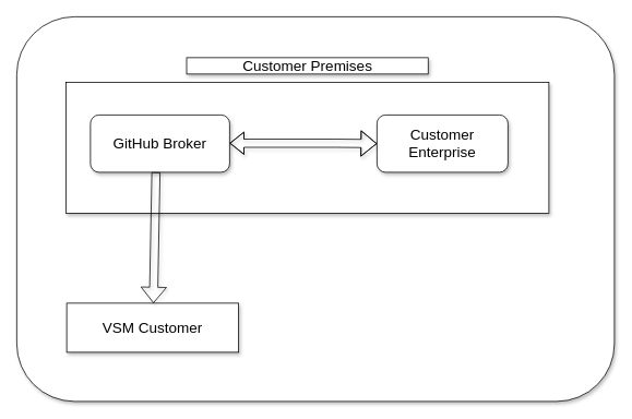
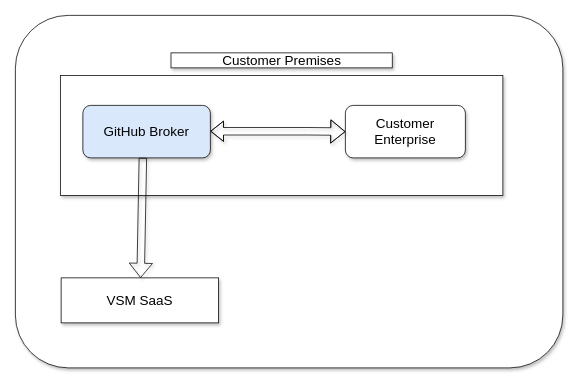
- <mxCell id="6" value="&lt;font style=&quot;font-size: 18px;&quot;&gt;GitHub Broker&lt;/font&gt;" style="rounded=1;whiteSpace=wrap;html=1;shadow=1;" vertex="1" parent="1"><mxGeometry x="110" y="140" width="170" height="70" as="geometry" /></mxCell>
+ <mxCell id="6" value="&lt;font style=&quot;font-size: 18px;&quot;&gt;GitHub Broker&lt;/font&gt;" style="rounded=1;whiteSpace=wrap;html=1;shadow=1;fillColor=#dae8fc;" vertex="1" parent="1"><mxGeometry x="110" y="140" width="170" height="70" as="geometry" /></mxCell>
- <mxCell id="8" value="VSM Customer" style="rounded=0;whiteSpace=wrap;html=1;shadow=1;fontSize=18;" vertex="1" parent="1"><mxGeometry x="81" y="370" width="210" height="60" as="geometry" /></mxCell>
+ <mxCell id="8" value="VSM SaaS" style="rounded=0;whiteSpace=wrap;html=1;shadow=1;fontSize=18;" vertex="1" parent="1"><mxGeometry x="81" y="370" width="210" height="60" as="geometry" /></mxCell>
